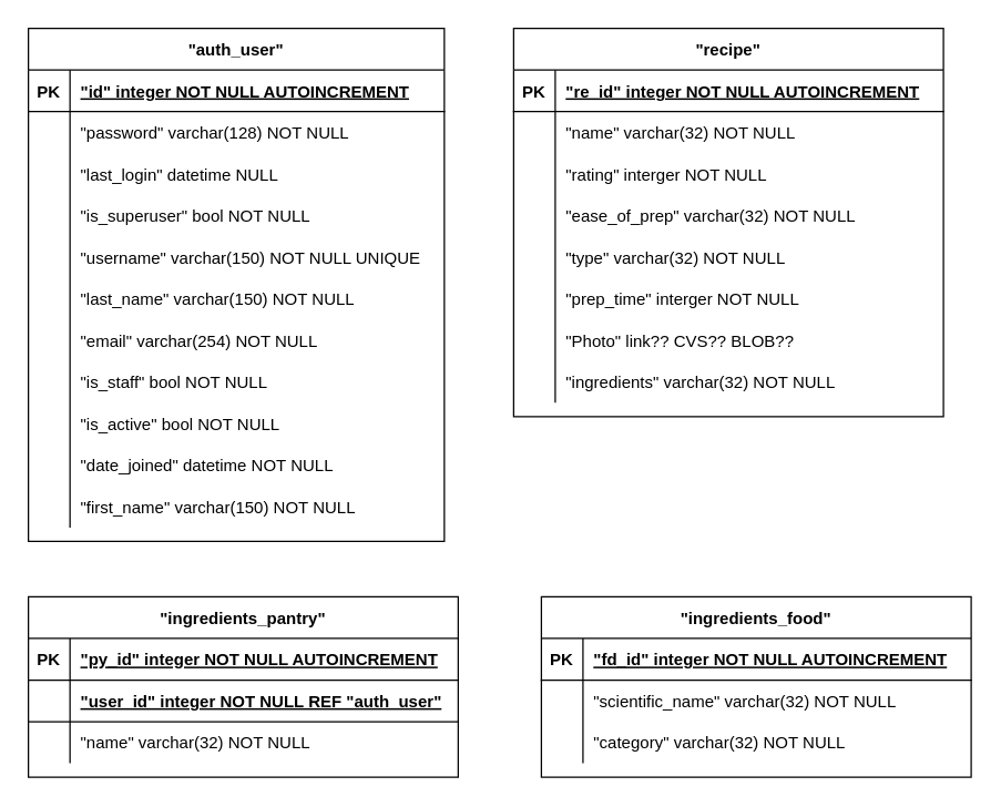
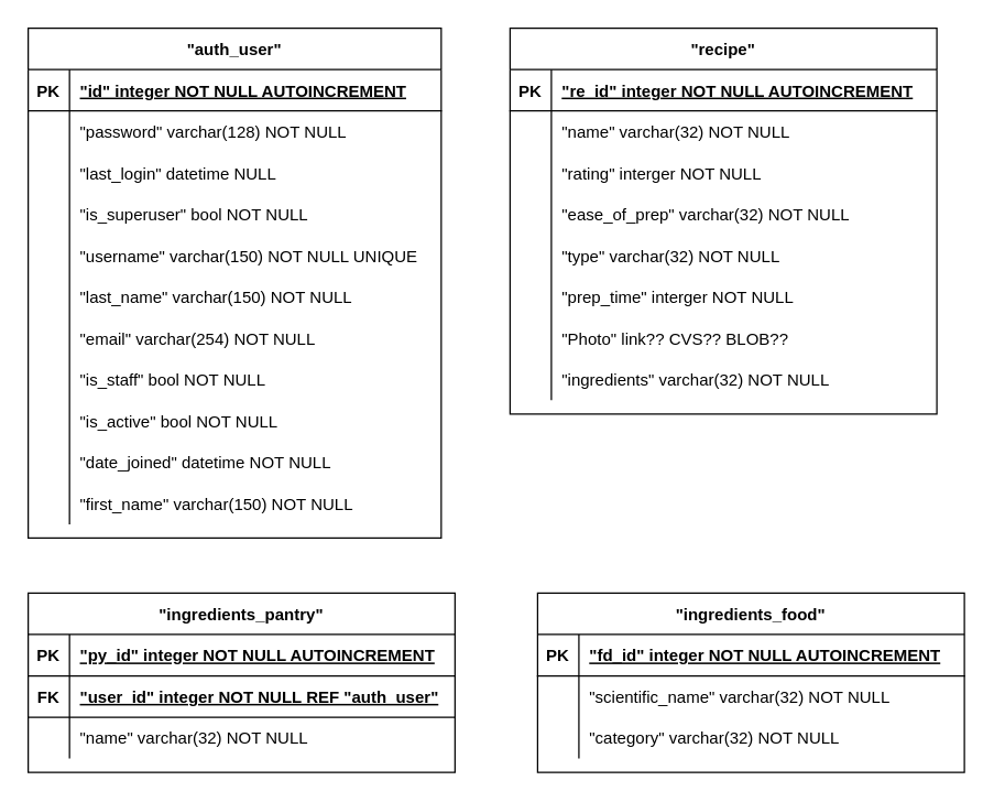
+ <mxCell id="76" value="FK" style="shape=partialRectangle;overflow=hidden;connectable=0;fillColor=none;top=0;left=0;bottom=0;right=0;fontStyle=1;" parent="75" vertex="1"><mxGeometry width="30" height="30" as="geometry" /></mxCell>
